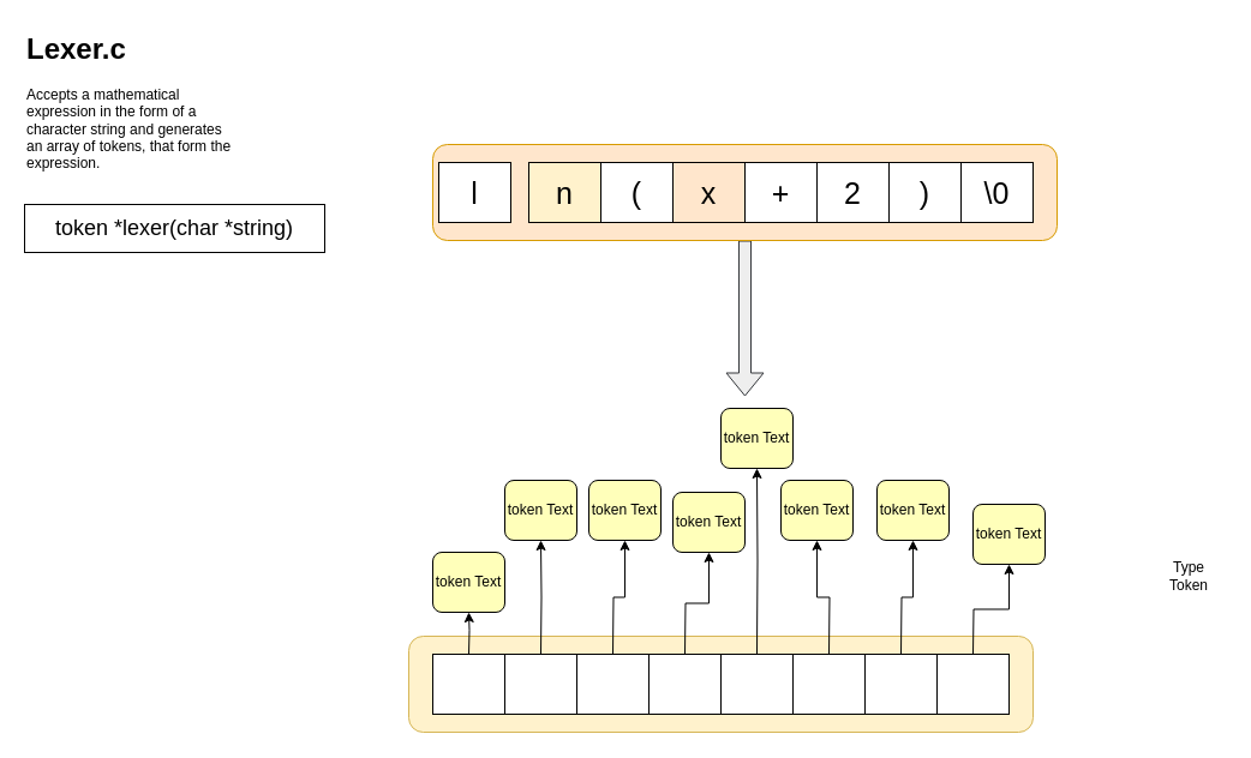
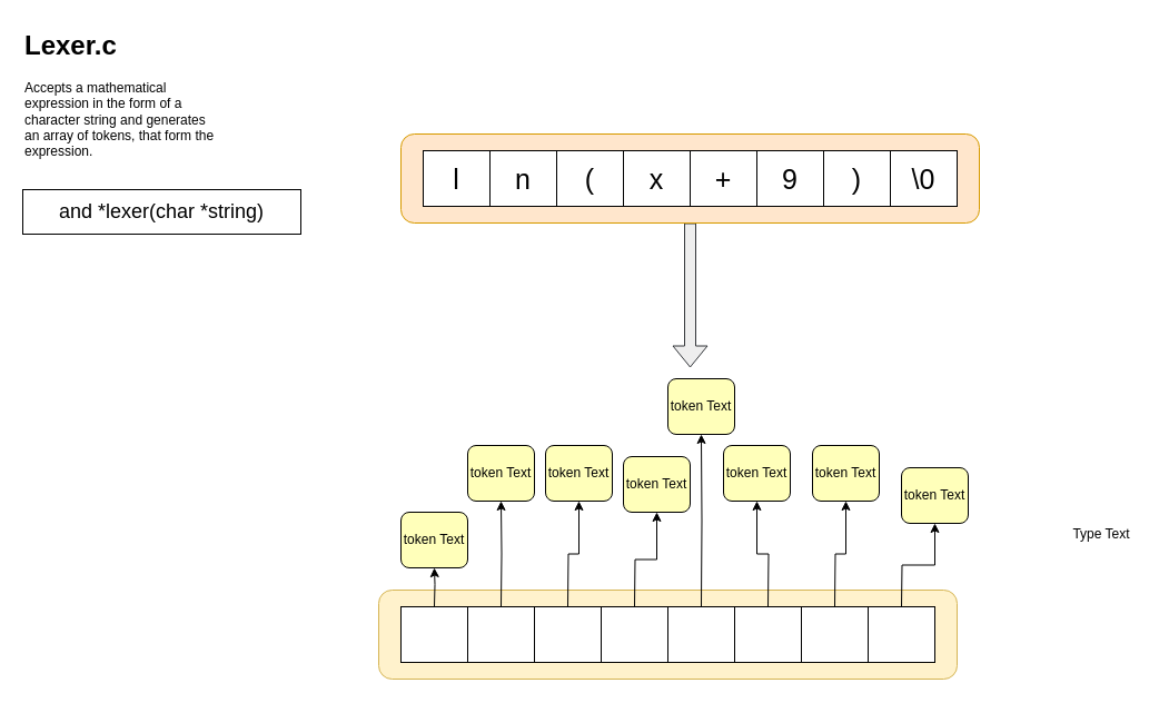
- <mxCell id="32" value="&lt;font style=&quot;font-size: 25px;&quot;&gt;l&lt;/font&gt;" style="rounded=0;whiteSpace=wrap;html=1;" parent="1" vertex="1"><mxGeometry x="365" y="135" width="60" height="50" as="geometry" /></mxCell>
+ <mxCell id="32" value="&lt;font style=&quot;font-size: 25px;&quot;&gt;l&lt;/font&gt;" style="rounded=0;whiteSpace=wrap;html=1;" parent="1" vertex="1"><mxGeometry x="380" y="135" width="60" height="50" as="geometry" /></mxCell>
- <mxCell id="33" value="&lt;font style=&quot;font-size: 25px;&quot;&gt;n&lt;/font&gt;" style="rounded=0;whiteSpace=wrap;html=1;fillColor=#fff2cc;" parent="1" vertex="1"><mxGeometry x="440" y="135" width="60" height="50" as="geometry" /></mxCell>
+ <mxCell id="33" value="&lt;font style=&quot;font-size: 25px;&quot;&gt;n&lt;/font&gt;" style="rounded=0;whiteSpace=wrap;html=1;" parent="1" vertex="1"><mxGeometry x="440" y="135" width="60" height="50" as="geometry" /></mxCell>
- <mxCell id="35" value="&lt;span style=&quot;font-size: 25px;&quot;&gt;x&lt;/span&gt;" style="rounded=0;whiteSpace=wrap;html=1;fillColor=#ffe6cc;" parent="1" vertex="1"><mxGeometry x="560" y="135" width="60" height="50" as="geometry" /></mxCell>
+ <mxCell id="35" value="&lt;span style=&quot;font-size: 25px;&quot;&gt;x&lt;/span&gt;" style="rounded=0;whiteSpace=wrap;html=1;" parent="1" vertex="1"><mxGeometry x="560" y="135" width="60" height="50" as="geometry" /></mxCell>
- <mxCell id="37" value="&lt;font style=&quot;font-size: 25px;&quot;&gt;2&lt;/font&gt;" style="rounded=0;whiteSpace=wrap;html=1;" parent="1" vertex="1"><mxGeometry x="680" y="135" width="60" height="50" as="geometry" /></mxCell>
+ <mxCell id="37" value="&lt;font style=&quot;font-size: 25px;&quot;&gt;9&lt;/font&gt;" style="rounded=0;whiteSpace=wrap;html=1;" parent="1" vertex="1"><mxGeometry x="680" y="135" width="60" height="50" as="geometry" /></mxCell>
- <mxCell id="2" value="&lt;font style=&quot;font-size: 18px;&quot;&gt;token *lexer(char *string)&lt;/font&gt;" style="rounded=0;whiteSpace=wrap;html=1;shadow=0;glass=0;" parent="1" vertex="1"><mxGeometry x="20" y="170" width="250" height="40" as="geometry" /></mxCell>
+ <mxCell id="2" value="&lt;font style=&quot;font-size: 18px;&quot;&gt;and *lexer(char *string)&lt;/font&gt;" style="rounded=0;whiteSpace=wrap;html=1;shadow=0;glass=0;" parent="1" vertex="1"><mxGeometry x="20" y="170" width="250" height="40" as="geometry" /></mxCell>
- <mxCell id="14" value="Type Token" style="text;html=1;align=center;verticalAlign=middle;whiteSpace=wrap;rounded=0;" parent="1" vertex="1"><mxGeometry x="960" y="465" width="60" height="30" as="geometry" /></mxCell>
+ <mxCell id="14" value="Type Text" style="text;html=1;align=center;verticalAlign=middle;whiteSpace=wrap;rounded=0;" parent="1" vertex="1"><mxGeometry x="960" y="465" width="60" height="30" as="geometry" /></mxCell>
